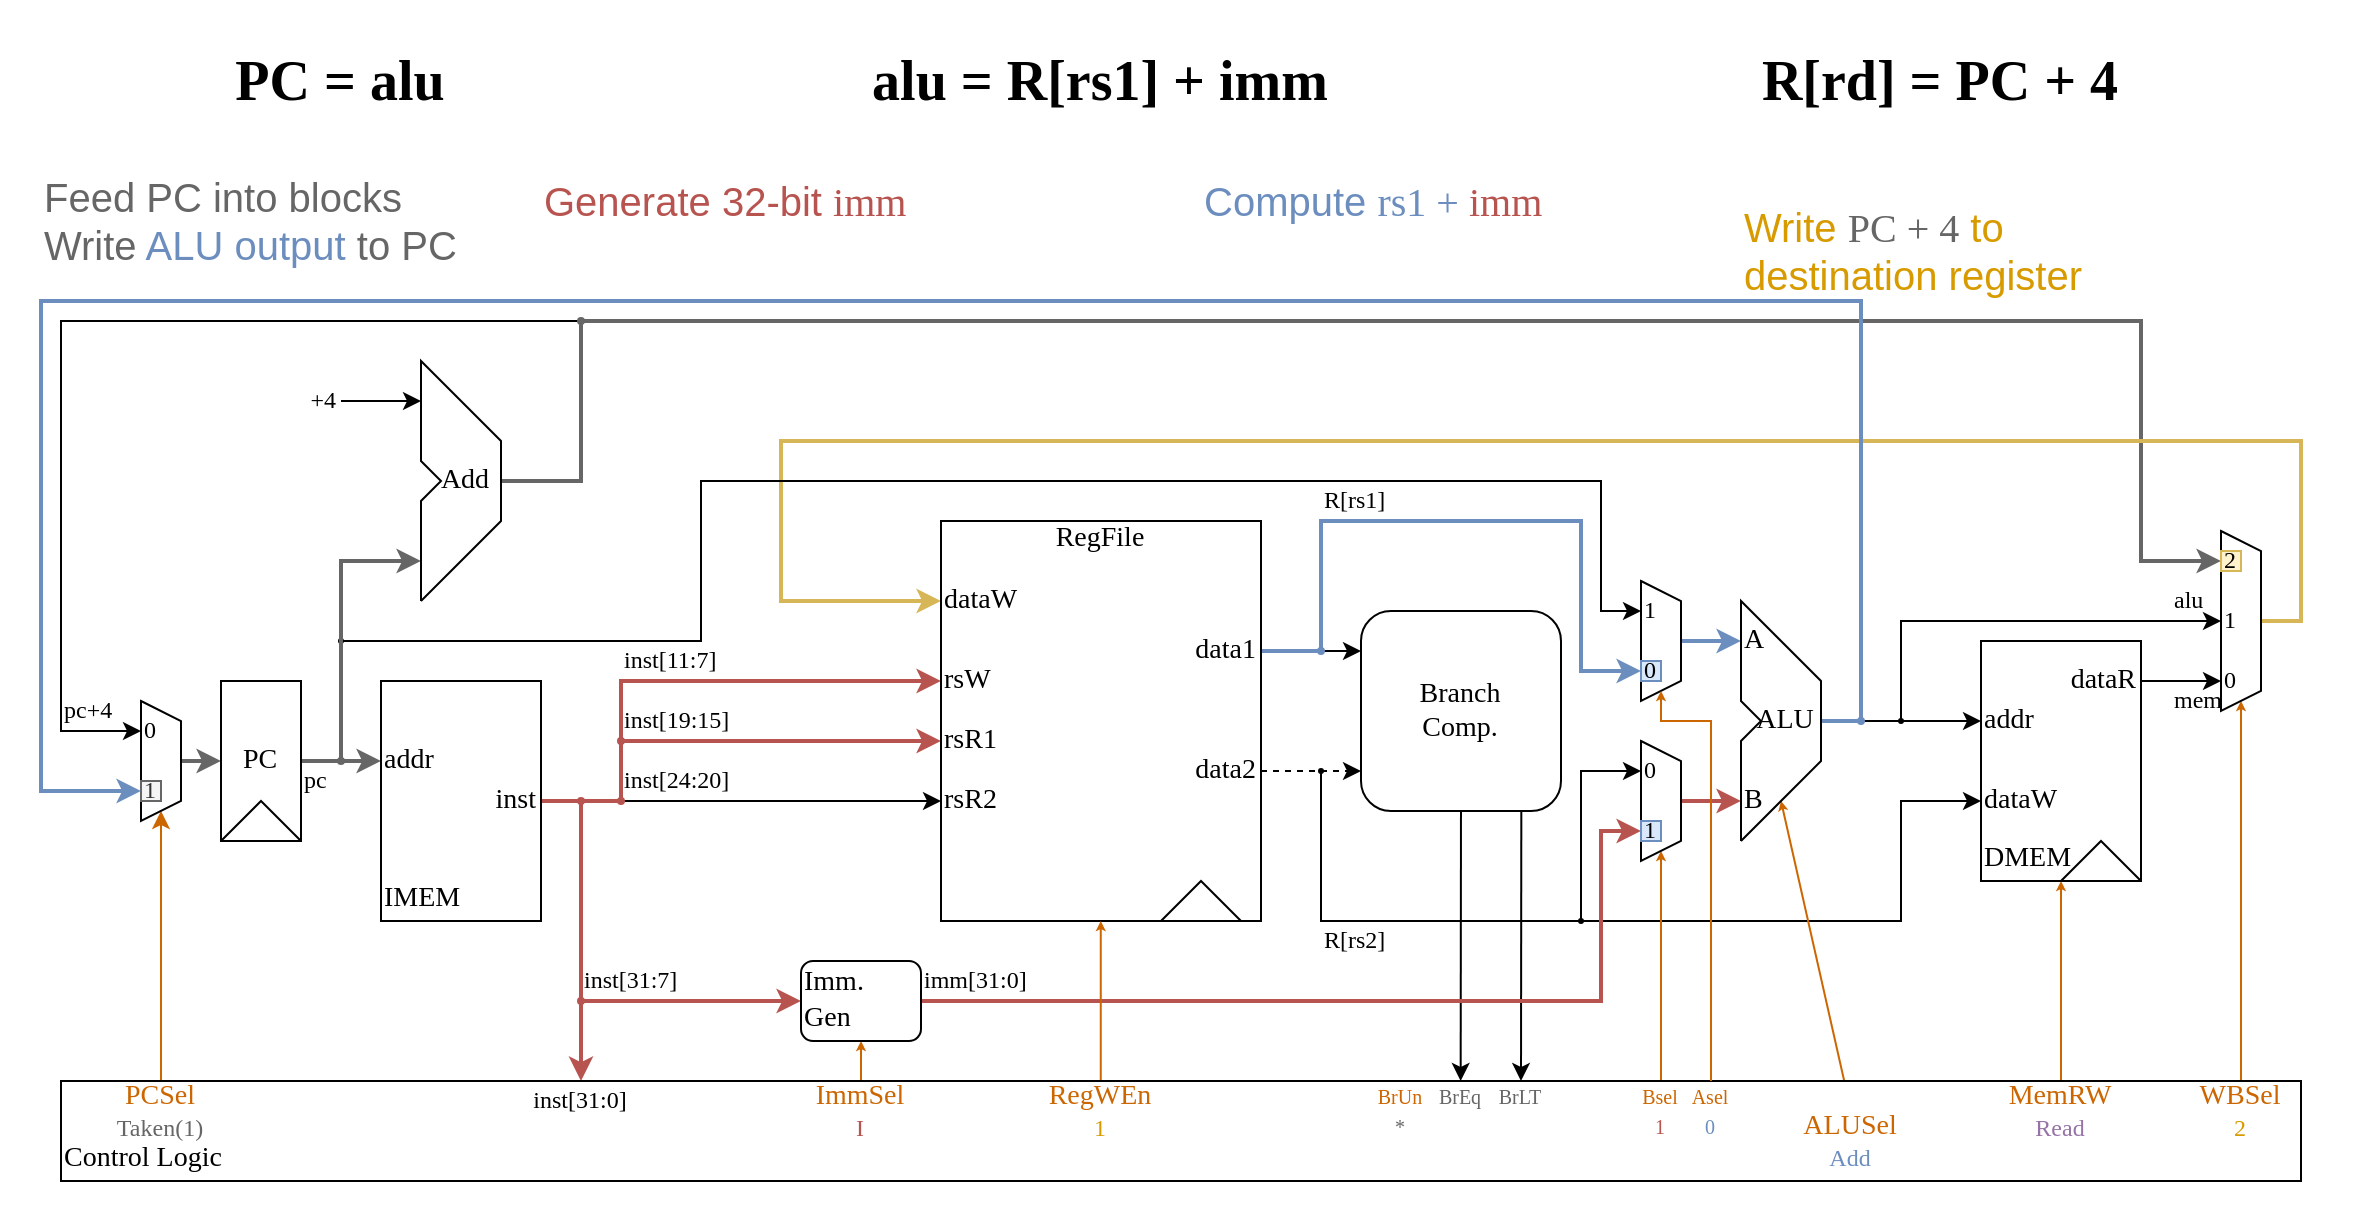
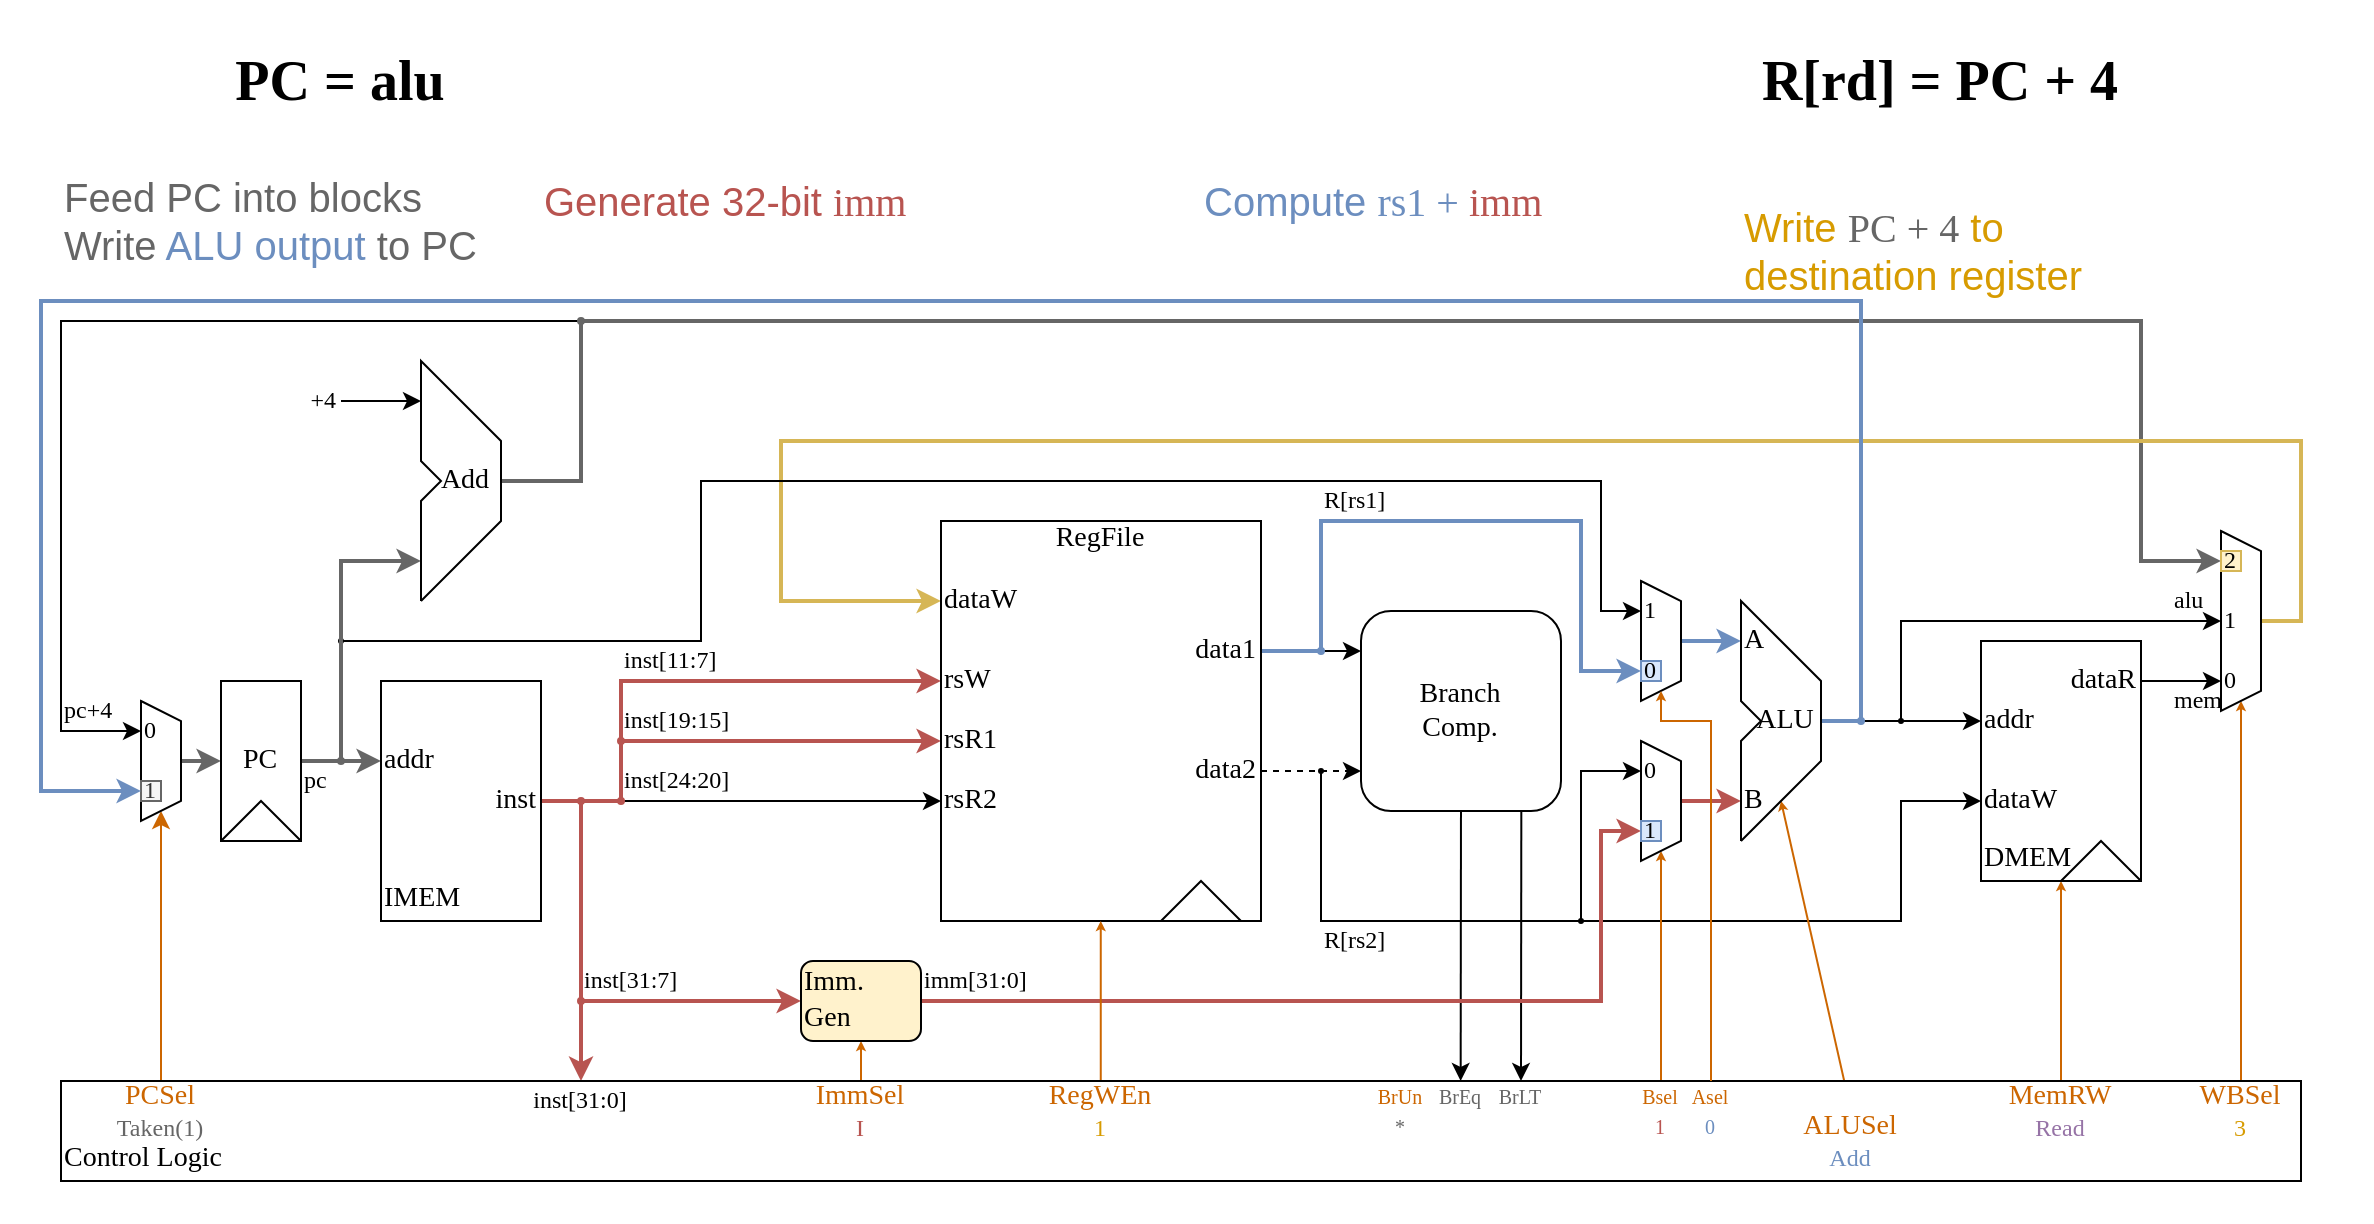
- <mxCell id="58" value="&lt;font style=&quot;font-size: 28px;&quot;&gt;alu = R[rs1] + imm&lt;/font&gt;" style="text;strokeColor=none;align=center;fillColor=none;html=1;verticalAlign=middle;whiteSpace=wrap;rounded=0;fontFamily=Ubuntu mono;fontStyle=1" parent="1" vertex="1"><mxGeometry x="310" y="20" width="480" height="40" as="geometry" /></mxCell>
- <mxCell id="59" value="&lt;font color=&quot;#666666&quot;&gt;Feed PC into blocks&lt;/font&gt;&lt;div&gt;&lt;font color=&quot;#666666&quot;&gt;Write &lt;/font&gt;&lt;font color=&quot;#6c8ebf&quot;&gt;ALU output&lt;/font&gt;&lt;font color=&quot;#666666&quot;&gt; to PC&lt;/font&gt;&lt;/div&gt;" style="text;strokeColor=none;align=left;fillColor=none;html=1;verticalAlign=middle;whiteSpace=wrap;rounded=0;fontSize=20;" parent="1" vertex="1"><mxGeometry x="20" y="90" width="240" height="40" as="geometry" /></mxCell>
+ <mxCell id="59" value="&lt;font color=&quot;#666666&quot;&gt;Feed PC into blocks&lt;/font&gt;&lt;div&gt;&lt;font color=&quot;#666666&quot;&gt;Write &lt;/font&gt;&lt;font color=&quot;#6c8ebf&quot;&gt;ALU output&lt;/font&gt;&lt;font color=&quot;#666666&quot;&gt; to PC&lt;/font&gt;&lt;/div&gt;" style="text;strokeColor=none;align=left;fillColor=none;html=1;verticalAlign=middle;whiteSpace=wrap;rounded=0;fontSize=20;" parent="1" vertex="1"><mxGeometry x="30" y="90" width="240" height="40" as="geometry" /></mxCell>
- <mxCell id="78" value="&lt;font face=&quot;Ubuntu mono&quot; style=&quot;font-size: 14px;&quot;&gt;Imm.&lt;/font&gt;&lt;div style=&quot;font-size: 14px;&quot;&gt;&lt;font face=&quot;Ubuntu mono&quot; style=&quot;font-size: 14px;&quot;&gt;Gen&lt;/font&gt;&lt;/div&gt;" style="rounded=1;whiteSpace=wrap;html=1;align=left;" parent="1" vertex="1"><mxGeometry x="400" y="480" width="60" height="40" as="geometry" /></mxCell>
+ <mxCell id="78" value="&lt;font face=&quot;Ubuntu mono&quot; style=&quot;font-size: 14px;&quot;&gt;Imm.&lt;/font&gt;&lt;div style=&quot;font-size: 14px;&quot;&gt;&lt;font face=&quot;Ubuntu mono&quot; style=&quot;font-size: 14px;&quot;&gt;Gen&lt;/font&gt;&lt;/div&gt;" style="rounded=1;whiteSpace=wrap;html=1;align=left;fillColor=#fff2cc;" parent="1" vertex="1"><mxGeometry x="400" y="480" width="60" height="40" as="geometry" /></mxCell>
- <mxCell id="102" value="&lt;font style=&quot;font-size: 14px;&quot; color=&quot;#cc6600&quot;&gt;WBSel&lt;/font&gt;&lt;div style=&quot;&quot;&gt;&lt;font color=&quot;#d79b00&quot;&gt;2&lt;/font&gt;&lt;/div&gt;" style="text;strokeColor=none;align=center;fillColor=none;html=1;verticalAlign=middle;whiteSpace=wrap;rounded=0;fontFamily=Ubuntu mono;" parent="1" vertex="1"><mxGeometry x="1100" y="540" width="40" height="30" as="geometry" /></mxCell>
+ <mxCell id="102" value="&lt;font style=&quot;font-size: 14px;&quot; color=&quot;#cc6600&quot;&gt;WBSel&lt;/font&gt;&lt;div style=&quot;&quot;&gt;&lt;font color=&quot;#d79b00&quot;&gt;3&lt;/font&gt;&lt;/div&gt;" style="text;strokeColor=none;align=center;fillColor=none;html=1;verticalAlign=middle;whiteSpace=wrap;rounded=0;fontFamily=Ubuntu mono;" parent="1" vertex="1"><mxGeometry x="1100" y="540" width="40" height="30" as="geometry" /></mxCell>
